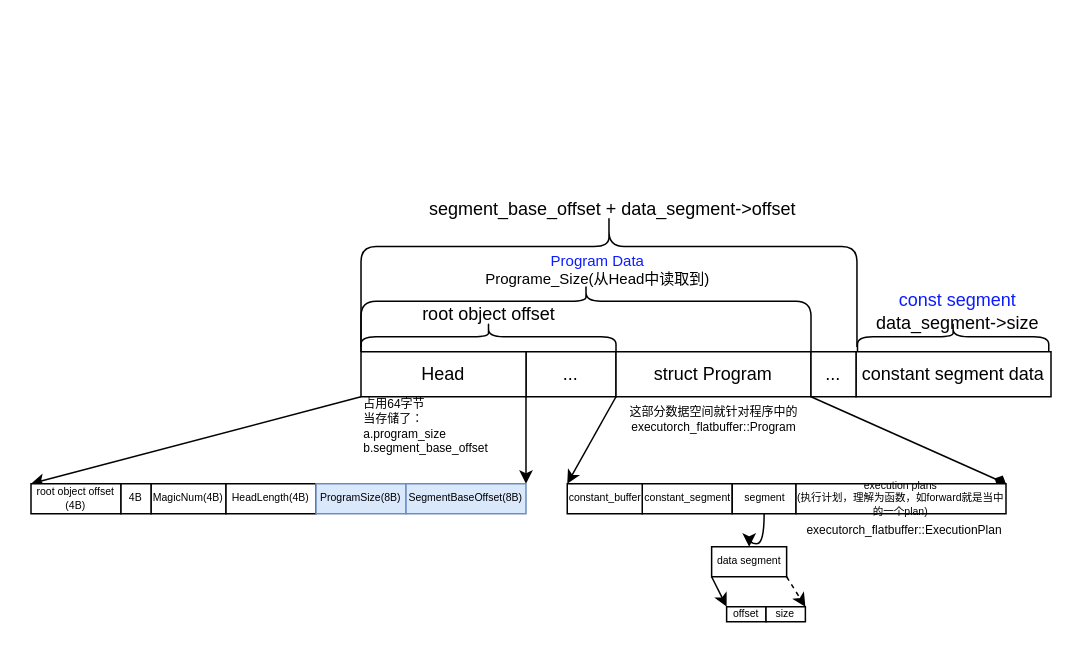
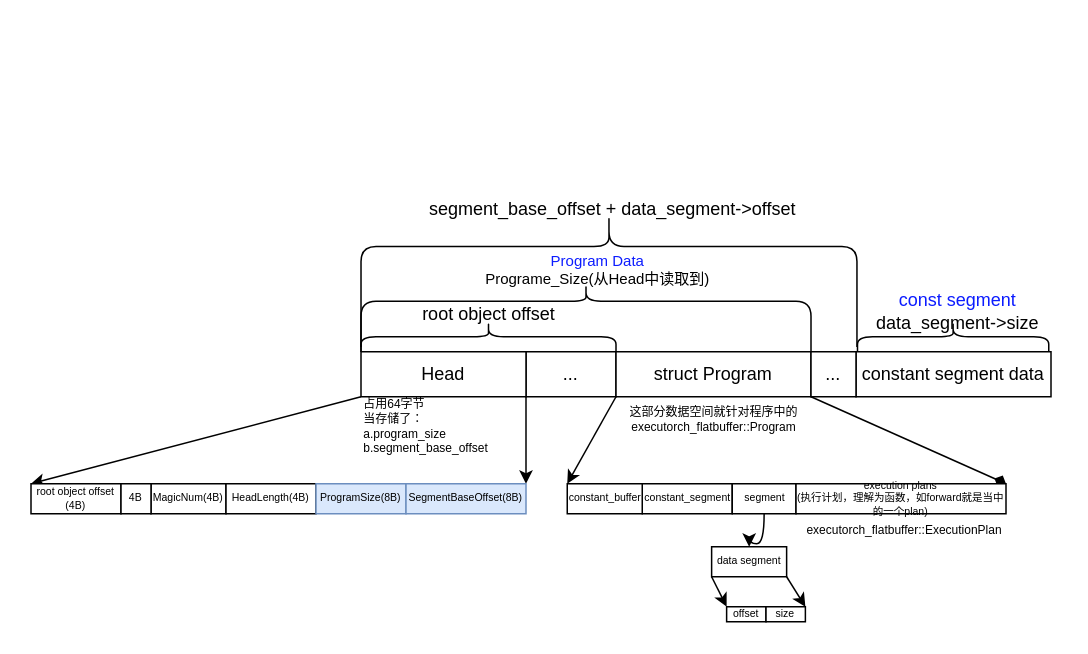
- <mxCell id="33" value="" style="endArrow=classic;html=1;rounded=0;exitX=1;exitY=1;exitDx=0;exitDy=0;entryX=1;entryY=0;entryDx=0;entryDy=0;dashed=1;" edge="1" parent="1" source="24" target="31"><mxGeometry width="50" height="50" relative="1" as="geometry"><mxPoint x="494" y="394" as="sourcePoint" /><mxPoint x="494" y="414" as="targetPoint" /></mxGeometry></mxCell>
+ <mxCell id="33" value="" style="endArrow=classic;html=1;rounded=0;exitX=1;exitY=1;exitDx=0;exitDy=0;entryX=1;entryY=0;entryDx=0;entryDy=0;" edge="1" parent="1" source="24" target="31"><mxGeometry width="50" height="50" relative="1" as="geometry"><mxPoint x="494" y="394" as="sourcePoint" /><mxPoint x="494" y="414" as="targetPoint" /></mxGeometry></mxCell>
